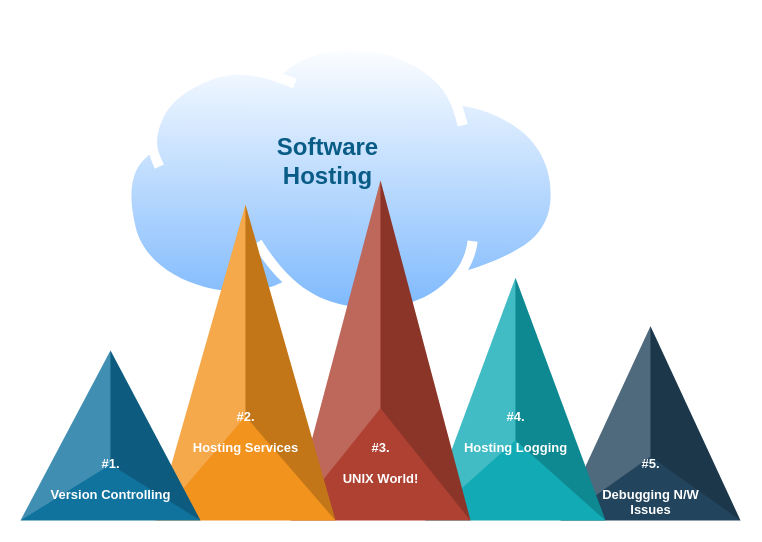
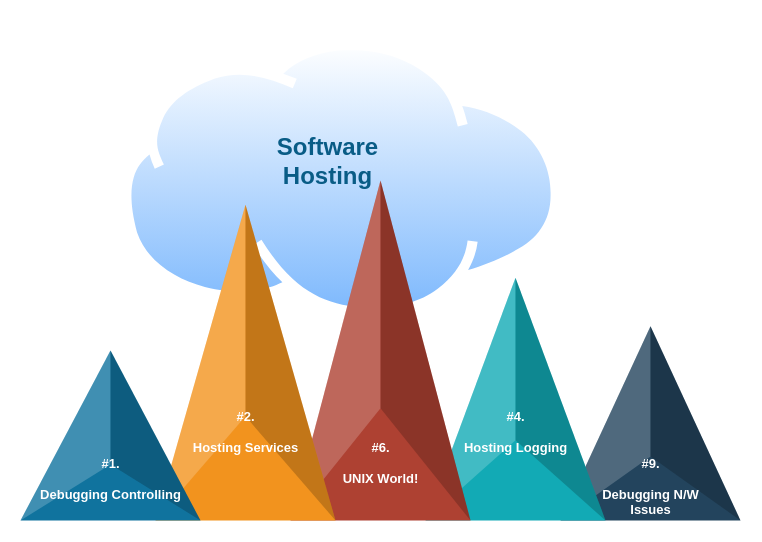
- <mxCell id="4" value="&lt;font style=&quot;font-size: 13px&quot;&gt;&amp;nbsp; &lt;br&gt;&lt;br&gt;#5.&lt;br&gt;&lt;br&gt;Debugging N/W&lt;br&gt;Issues&lt;br&gt;&lt;/font&gt;" style="verticalLabelPosition=middle;verticalAlign=bottom;html=1;shape=mxgraph.infographic.shadedTriangle;fillColor=#23445D;strokeColor=none;fontSize=10;labelPosition=center;align=center;fontColor=#FFFFFF;fontStyle=1;shadow=0;rounded=0;sketch=0;" vertex="1" parent="3"><mxGeometry x="540" y="145.714" width="180" height="194.286" as="geometry" /></mxCell>
+ <mxCell id="4" value="&lt;font style=&quot;font-size: 13px&quot;&gt;&amp;nbsp; &lt;br&gt;&lt;br&gt;#9.&lt;br&gt;&lt;br&gt;Debugging N/W&lt;br&gt;Issues&lt;br&gt;&lt;/font&gt;" style="verticalLabelPosition=middle;verticalAlign=bottom;html=1;shape=mxgraph.infographic.shadedTriangle;fillColor=#23445D;strokeColor=none;fontSize=10;labelPosition=center;align=center;fontColor=#FFFFFF;fontStyle=1;shadow=0;rounded=0;sketch=0;" vertex="1" parent="3"><mxGeometry x="540" y="145.714" width="180" height="194.286" as="geometry" /></mxCell>
- <mxCell id="8" value="&lt;font style=&quot;font-size: 13px&quot;&gt;&lt;br&gt;#1.&lt;br&gt;&lt;br&gt;Version Controlling&lt;br&gt;&lt;br&gt;&lt;/font&gt;" style="verticalLabelPosition=middle;verticalAlign=bottom;html=1;shape=mxgraph.infographic.shadedTriangle;fillColor=#10739E;strokeColor=none;fontSize=10;labelPosition=center;align=center;fontColor=#FFFFFF;fontStyle=1;shadow=0;rounded=0;sketch=0;" vertex="1" parent="3"><mxGeometry y="170.0" width="180" height="170.0" as="geometry" /></mxCell>
+ <mxCell id="8" value="&lt;font style=&quot;font-size: 13px&quot;&gt;&lt;br&gt;#1.&lt;br&gt;&lt;br&gt;Debugging Controlling&lt;br&gt;&lt;br&gt;&lt;/font&gt;" style="verticalLabelPosition=middle;verticalAlign=bottom;html=1;shape=mxgraph.infographic.shadedTriangle;fillColor=#10739E;strokeColor=none;fontSize=10;labelPosition=center;align=center;fontColor=#FFFFFF;fontStyle=1;shadow=0;rounded=0;sketch=0;" vertex="1" parent="3"><mxGeometry y="170.0" width="180" height="170.0" as="geometry" /></mxCell>
- <mxCell id="6" value="&lt;font style=&quot;font-size: 13px&quot;&gt;#3.&lt;br&gt;&lt;br&gt;UNIX World!&lt;br&gt;&lt;br&gt;&lt;br&gt;&lt;/font&gt;" style="verticalLabelPosition=middle;verticalAlign=bottom;html=1;shape=mxgraph.infographic.shadedTriangle;fillColor=#AE4132;strokeColor=none;fontSize=10;labelPosition=center;align=center;fontColor=#FFFFFF;fontStyle=1;shadow=0;rounded=0;sketch=0;" vertex="1" parent="3"><mxGeometry x="270" width="180" height="340.0" as="geometry" /></mxCell>
+ <mxCell id="6" value="&lt;font style=&quot;font-size: 13px&quot;&gt;#6.&lt;br&gt;&lt;br&gt;UNIX World!&lt;br&gt;&lt;br&gt;&lt;br&gt;&lt;/font&gt;" style="verticalLabelPosition=middle;verticalAlign=bottom;html=1;shape=mxgraph.infographic.shadedTriangle;fillColor=#AE4132;strokeColor=none;fontSize=10;labelPosition=center;align=center;fontColor=#FFFFFF;fontStyle=1;shadow=0;rounded=0;sketch=0;" vertex="1" parent="3"><mxGeometry x="270" width="180" height="340.0" as="geometry" /></mxCell>
